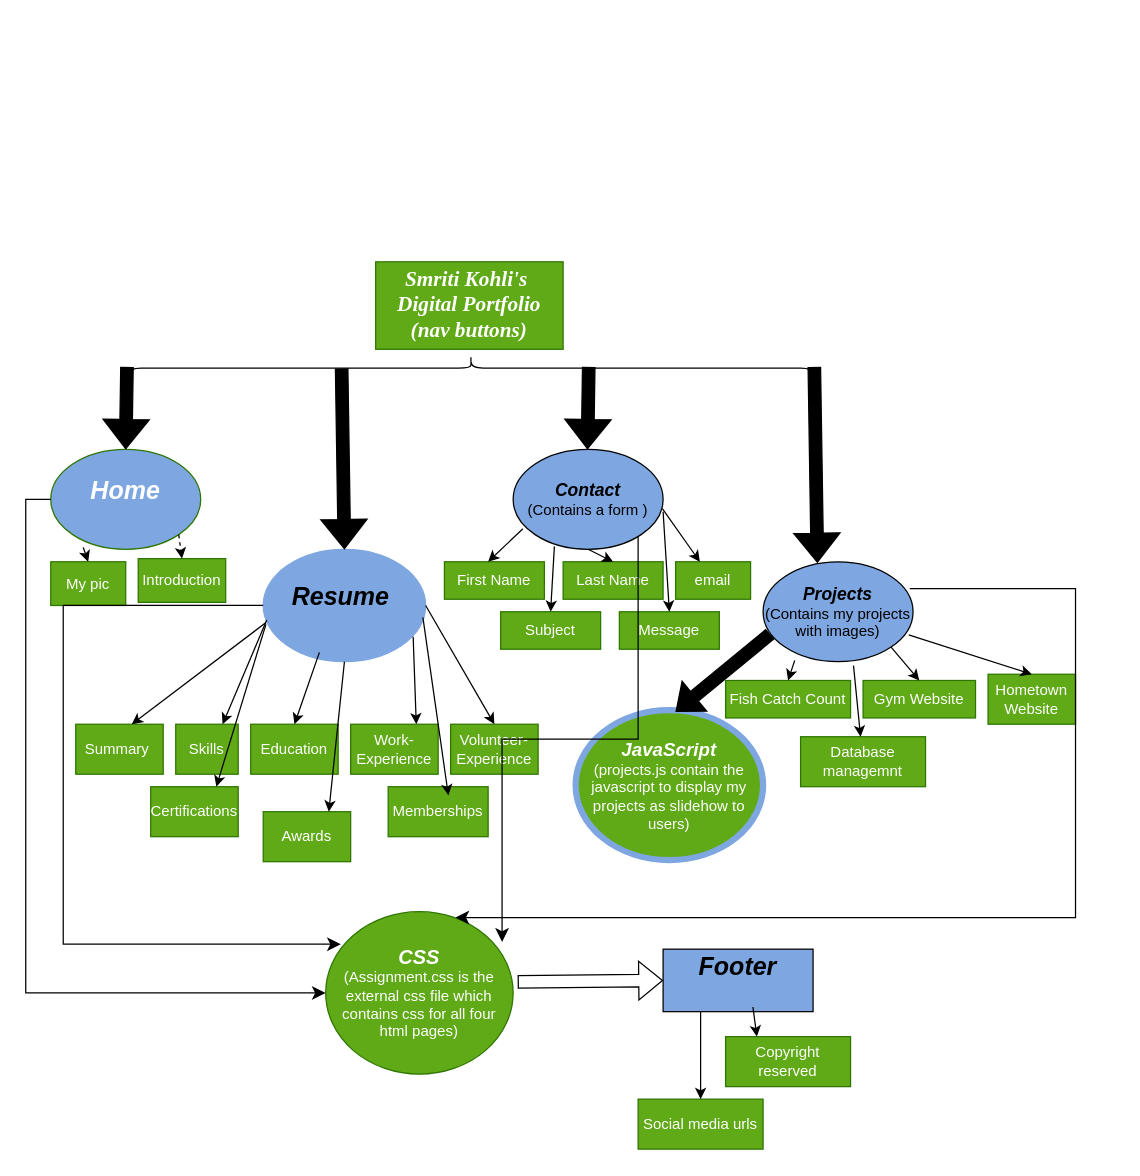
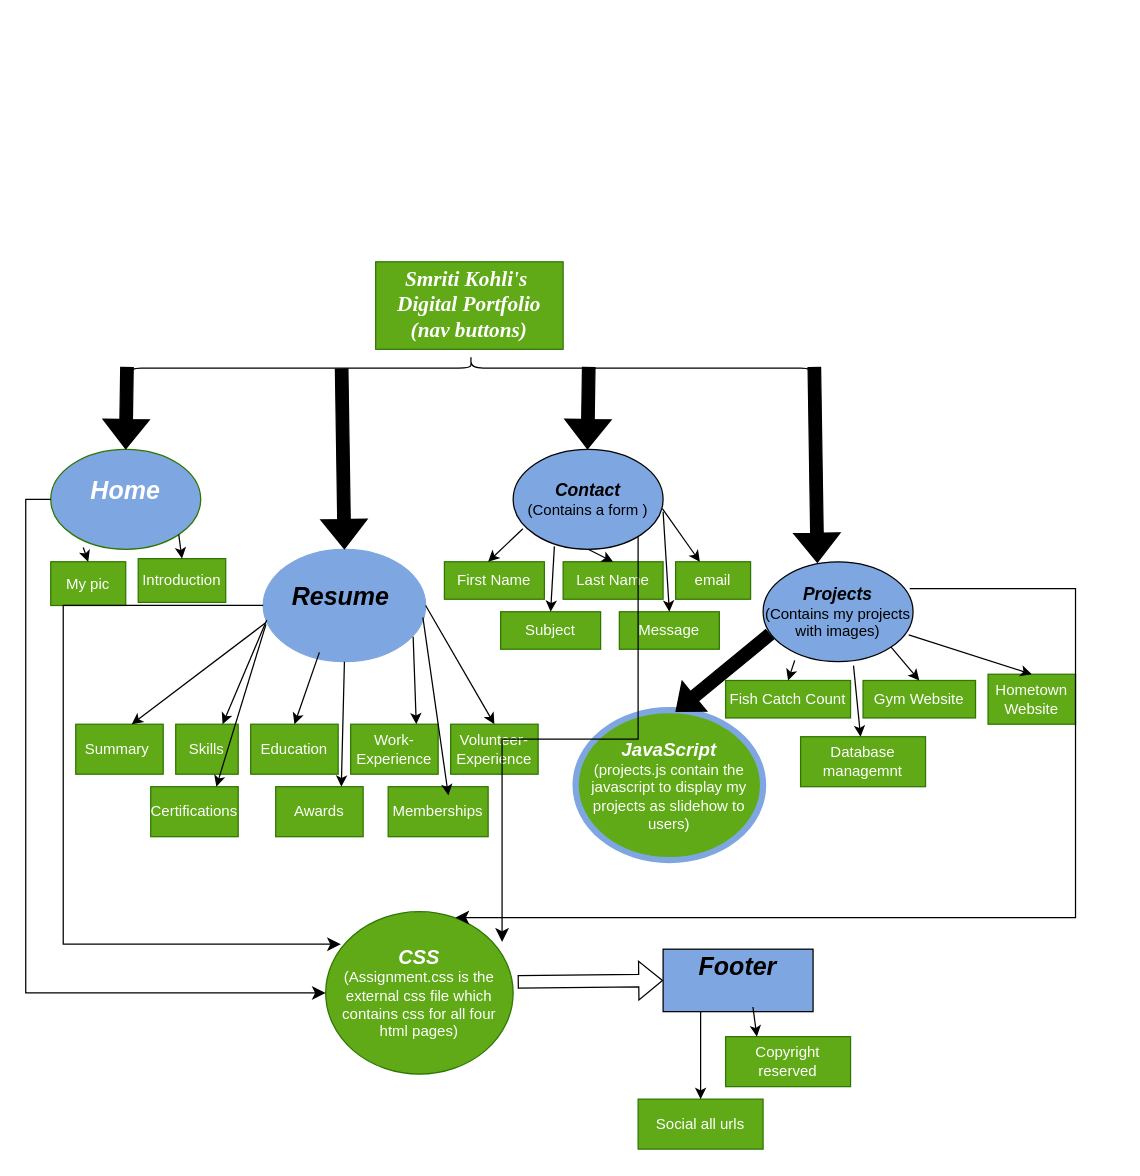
- <mxCell id="60" value="" style="endArrow=classic;html=1;rounded=0;exitX=1;exitY=1;exitDx=0;exitDy=0;entryX=0.5;entryY=0;entryDx=0;entryDy=0;dashed=1;" edge="1" parent="1" source="4" target="16"><mxGeometry width="50" height="50" relative="1" as="geometry"><mxPoint x="370" y="619" as="sourcePoint" /><mxPoint x="420" y="569" as="targetPoint" /></mxGeometry></mxCell>
+ <mxCell id="60" value="" style="endArrow=classic;html=1;rounded=0;exitX=1;exitY=1;exitDx=0;exitDy=0;entryX=0.5;entryY=0;entryDx=0;entryDy=0;" edge="1" parent="1" source="4" target="16"><mxGeometry width="50" height="50" relative="1" as="geometry"><mxPoint x="370" y="619" as="sourcePoint" /><mxPoint x="420" y="569" as="targetPoint" /></mxGeometry></mxCell>
- <mxCell id="23" value="Awards" style="rounded=0;whiteSpace=wrap;html=1;fillColor=#60a917;fontColor=#ffffff;strokeColor=#2D7600;" vertex="1" parent="1"><mxGeometry x="210" y="649" width="70" height="40" as="geometry" /></mxCell>
+ <mxCell id="23" value="Awards" style="rounded=0;whiteSpace=wrap;html=1;fillColor=#60a917;fontColor=#ffffff;strokeColor=#2D7600;" vertex="1" parent="1"><mxGeometry x="220" y="629" width="70" height="40" as="geometry" /></mxCell>
- <mxCell id="54" value="Social media urls" style="rounded=0;whiteSpace=wrap;html=1;fillColor=#60a917;fontColor=#ffffff;strokeColor=#2D7600;" vertex="1" parent="1"><mxGeometry x="510" y="879" width="100" height="40" as="geometry" /></mxCell>
+ <mxCell id="54" value="Social all urls" style="rounded=0;whiteSpace=wrap;html=1;fillColor=#60a917;fontColor=#ffffff;strokeColor=#2D7600;" vertex="1" parent="1"><mxGeometry x="510" y="879" width="100" height="40" as="geometry" /></mxCell>
